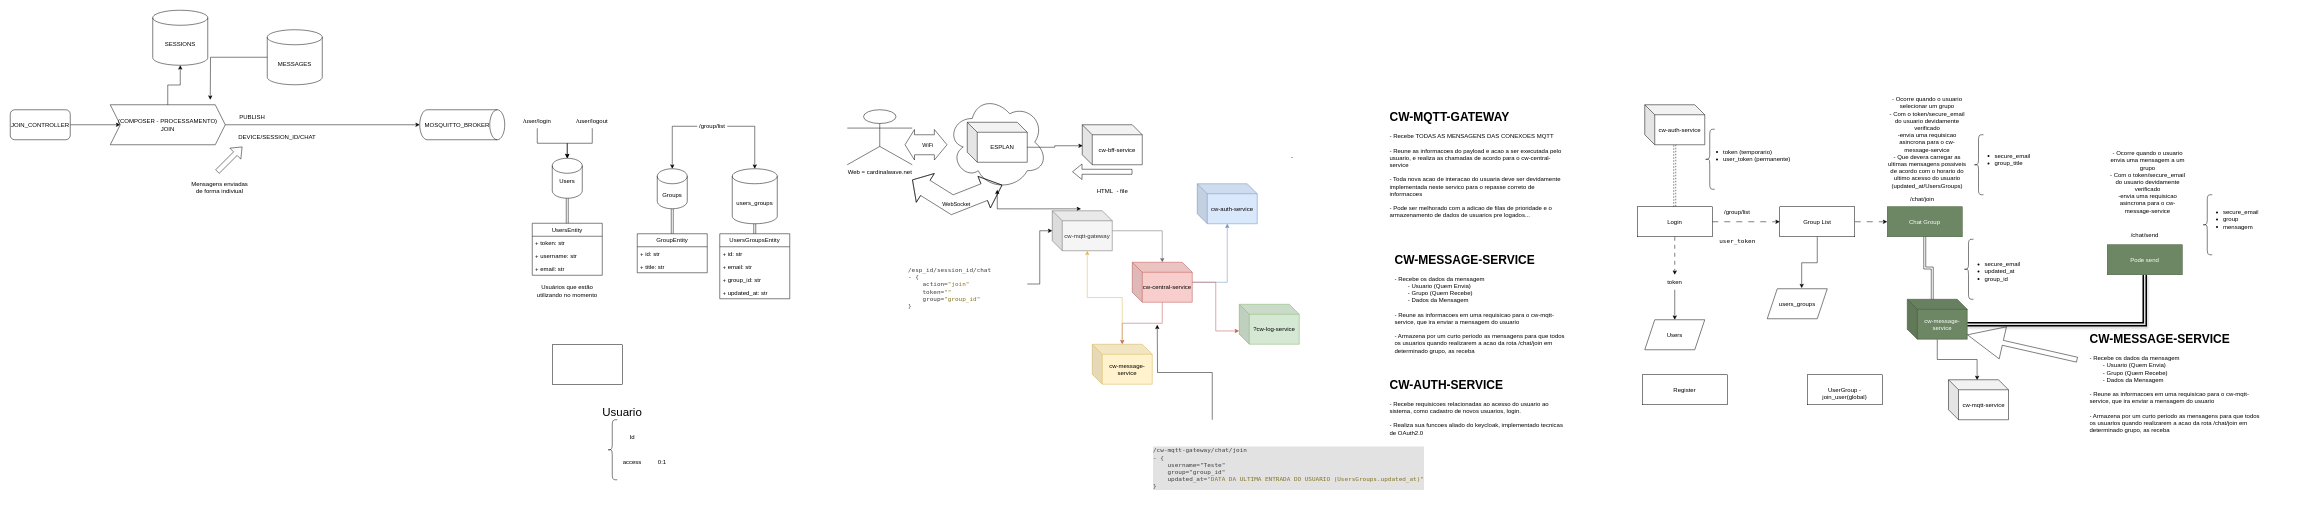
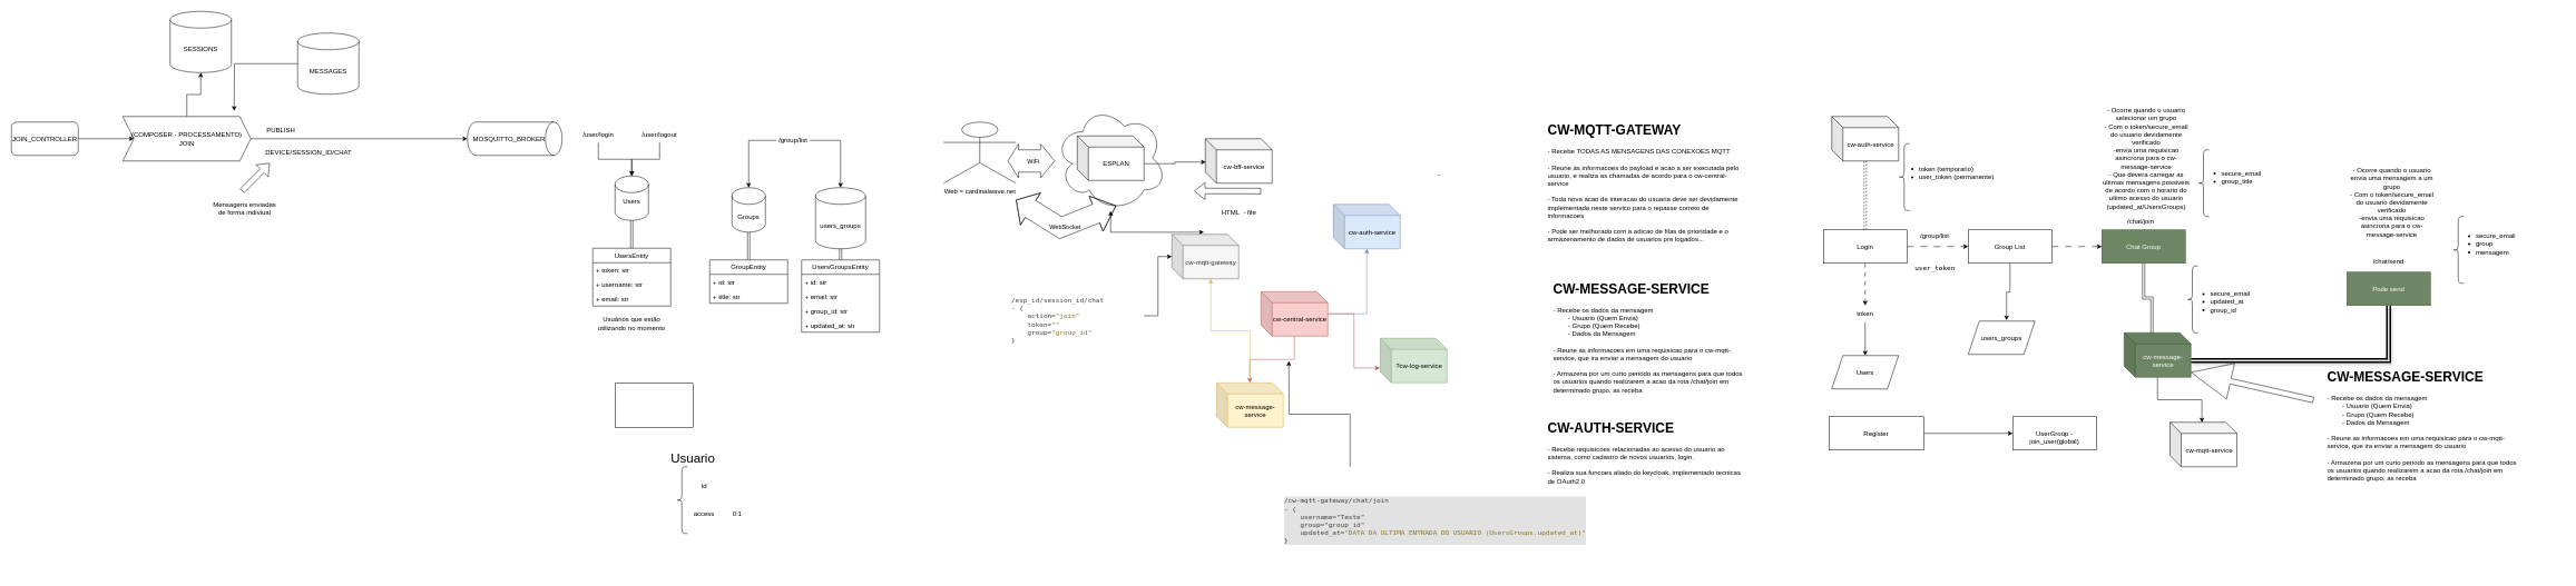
- <mxCell id="19" value="Group List" style="rounded=0;whiteSpace=wrap;html=1;" parent="1" vertex="1"><mxGeometry x="3559" y="413" width="150" height="60" as="geometry" /></mxCell>
+ <mxCell id="19" value="Group List" style="rounded=0;whiteSpace=wrap;html=1;" parent="1" vertex="1"><mxGeometry x="3534" y="413" width="150" height="60" as="geometry" /></mxCell>
- <mxCell id="78" style="edgeStyle=orthogonalEdgeStyle;rounded=0;orthogonalLoop=1;jettySize=auto;html=1;fillColor=#f5f5f5;strokeColor=#666666;" parent="1" source="79" target="82" edge="1"><mxGeometry relative="1" as="geometry" /></mxCell>
+ <mxCell id="52" style="edgeStyle=orthogonalEdgeStyle;rounded=0;orthogonalLoop=1;jettySize=auto;html=1;" parent="1" source="53" target="54" edge="1"><mxGeometry relative="1" as="geometry"><mxPoint x="3594" y="709" as="targetPoint" /></mxGeometry></mxCell>
